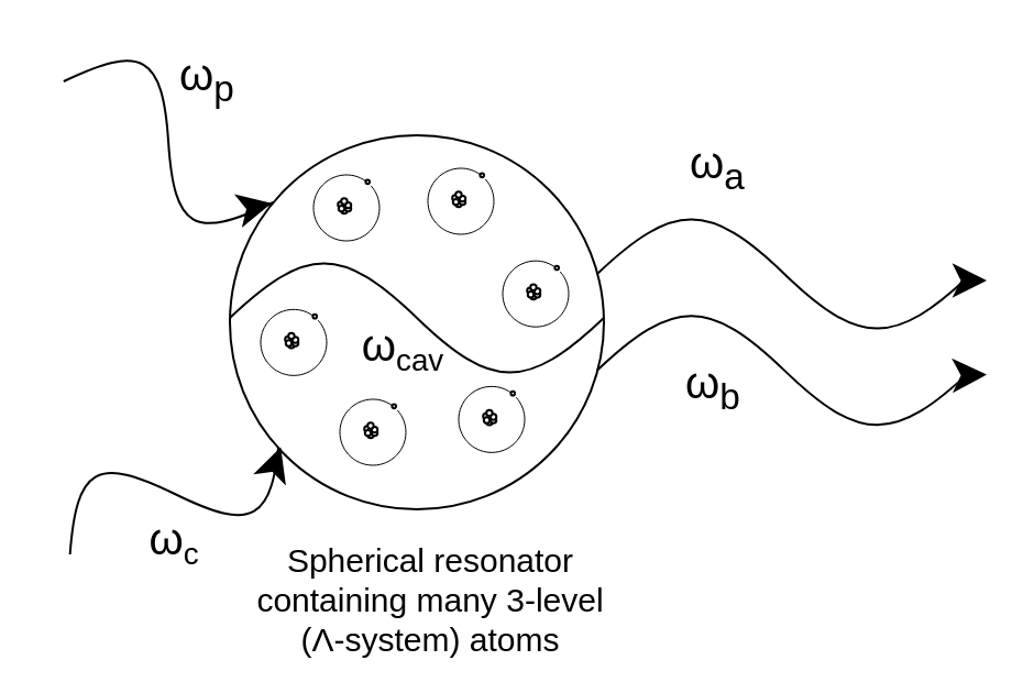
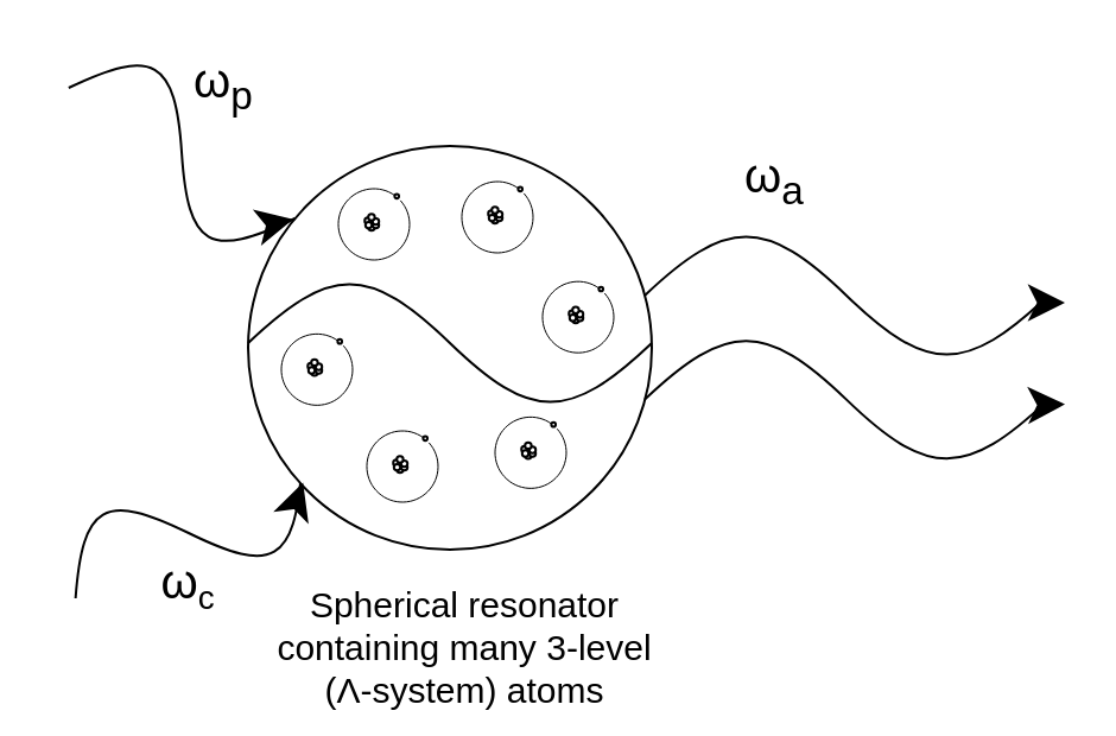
- <mxCell id="72" value="&lt;font style=&quot;font-size: 20px;&quot;&gt;ω&lt;/font&gt;&lt;font style=&quot;font-size: 16.667px;&quot;&gt;&lt;sub&gt;cav&lt;/sub&gt;&lt;/font&gt;" style="text;html=1;align=center;verticalAlign=middle;whiteSpace=wrap;rounded=0;" vertex="1" parent="1"><mxGeometry x="152.997" y="142.998" width="60" height="30" as="geometry" /></mxCell>
- <mxCell id="71" value="&lt;font style=&quot;font-size: 20px;&quot;&gt;ω&lt;sub&gt;b&lt;/sub&gt;&lt;/font&gt;" style="text;html=1;align=center;verticalAlign=middle;whiteSpace=wrap;rounded=0;" vertex="1" parent="1"><mxGeometry x="293.997" y="160.998" width="60" height="30" as="geometry" /></mxCell>
